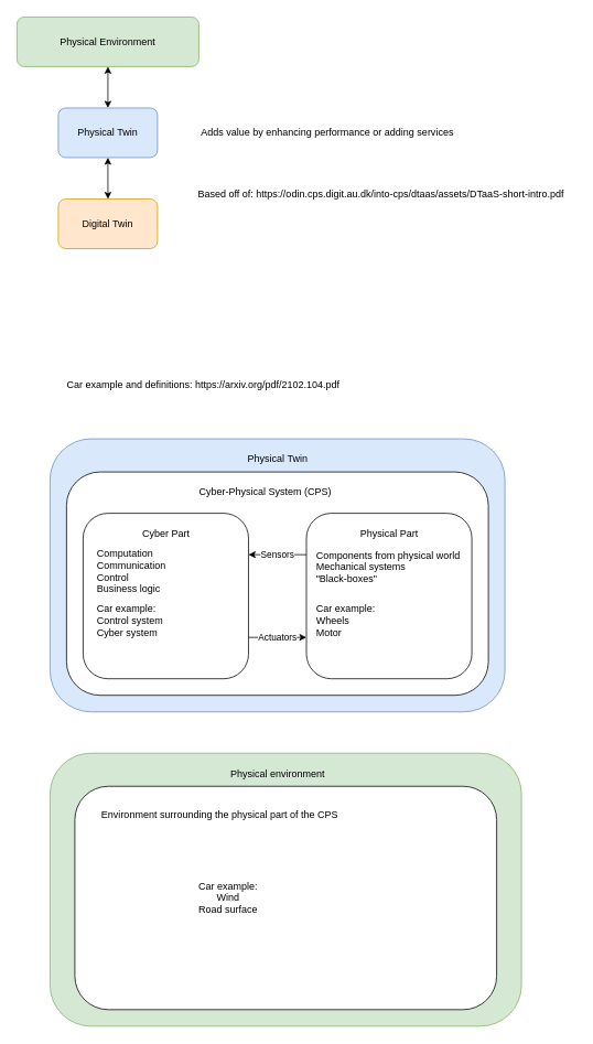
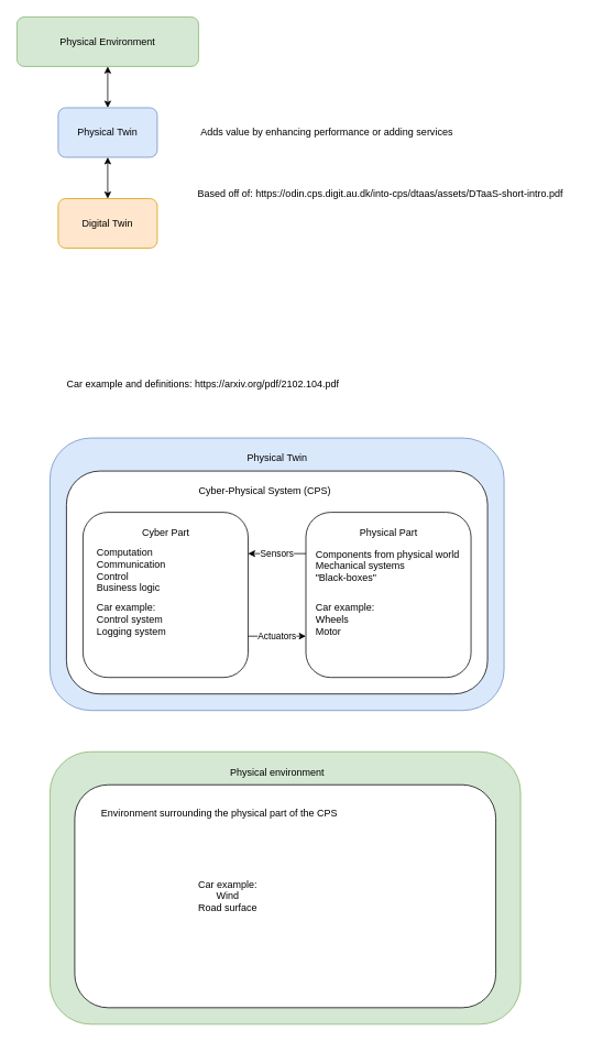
- <mxCell id="20" value="Car example:&lt;br&gt;Control system&lt;br&gt;Cyber system" style="text;html=1;align=left;verticalAlign=middle;resizable=0;points=[];autosize=1;strokeColor=none;fillColor=none;" vertex="1" parent="1"><mxGeometry x="115" y="720" width="110" height="60" as="geometry" /></mxCell>
+ <mxCell id="20" value="Car example:&lt;br&gt;Control system&lt;br&gt;Logging system" style="text;html=1;align=left;verticalAlign=middle;resizable=0;points=[];autosize=1;strokeColor=none;fillColor=none;" vertex="1" parent="1"><mxGeometry x="115" y="720" width="110" height="60" as="geometry" /></mxCell>
